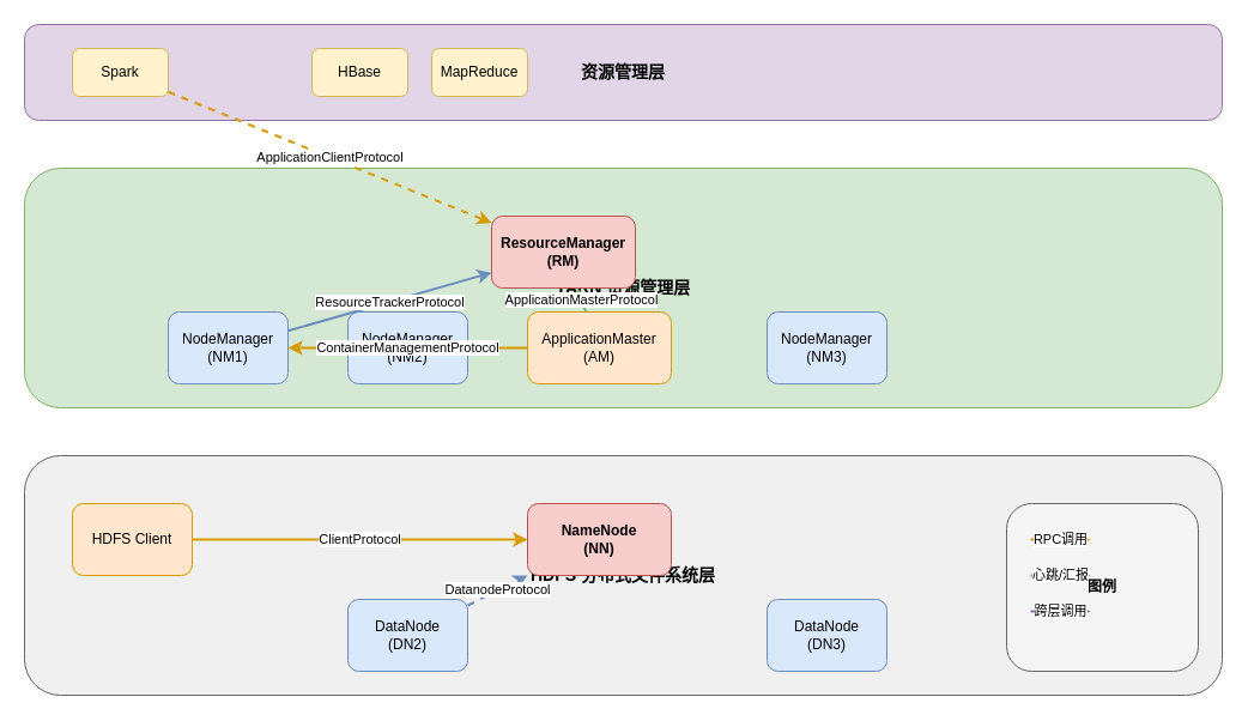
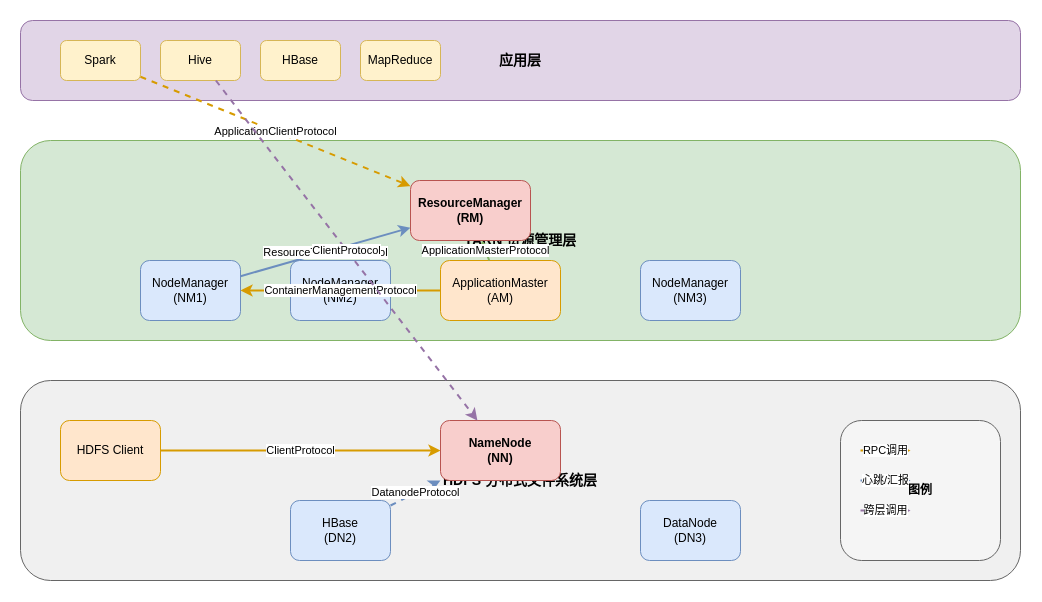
+ <mxCell id="4" value="Hive" style="rounded=1;whiteSpace=wrap;html=1;fillColor=#fff2cc;strokeColor=#d6b656;" vertex="1" parent="1"><mxGeometry x="160" y="40" width="80" height="40" as="geometry" /></mxCell>
- <mxCell id="2" value="资源管理层" style="rounded=1;whiteSpace=wrap;html=1;fillColor=#e1d5e7;strokeColor=#9673a6;fontSize=14;fontStyle=1;" vertex="1" parent="1"><mxGeometry x="20" y="20" width="1000" height="80" as="geometry" /></mxCell>
+ <mxCell id="2" value="应用层" style="rounded=1;whiteSpace=wrap;html=1;fillColor=#e1d5e7;strokeColor=#9673a6;fontSize=14;fontStyle=1;" vertex="1" parent="1"><mxGeometry x="20" y="20" width="1000" height="80" as="geometry" /></mxCell>
+ <mxCell id="24" value="ClientProtocol" style="endArrow=classic;html=1;strokeColor=#9673a6;strokeWidth=2;dashed=1;" edge="1" parent="1" source="4" target="14"><mxGeometry width="50" height="50" relative="1" as="geometry"><mxPoint x="340" y="280" as="sourcePoint" /><mxPoint x="390" y="230" as="targetPoint" /></mxGeometry></mxCell>
- <mxCell id="15" value="DataNode&#10;(DN2)" style="rounded=1;whiteSpace=wrap;html=1;fillColor=#dae8fc;strokeColor=#6c8ebf;" vertex="1" parent="1"><mxGeometry x="290" y="500" width="100" height="60" as="geometry" /></mxCell>
+ <mxCell id="15" value="HBase&#10;(DN2)" style="rounded=1;whiteSpace=wrap;html=1;fillColor=#dae8fc;strokeColor=#6c8ebf;" vertex="1" parent="1"><mxGeometry x="290" y="500" width="100" height="60" as="geometry" /></mxCell>
